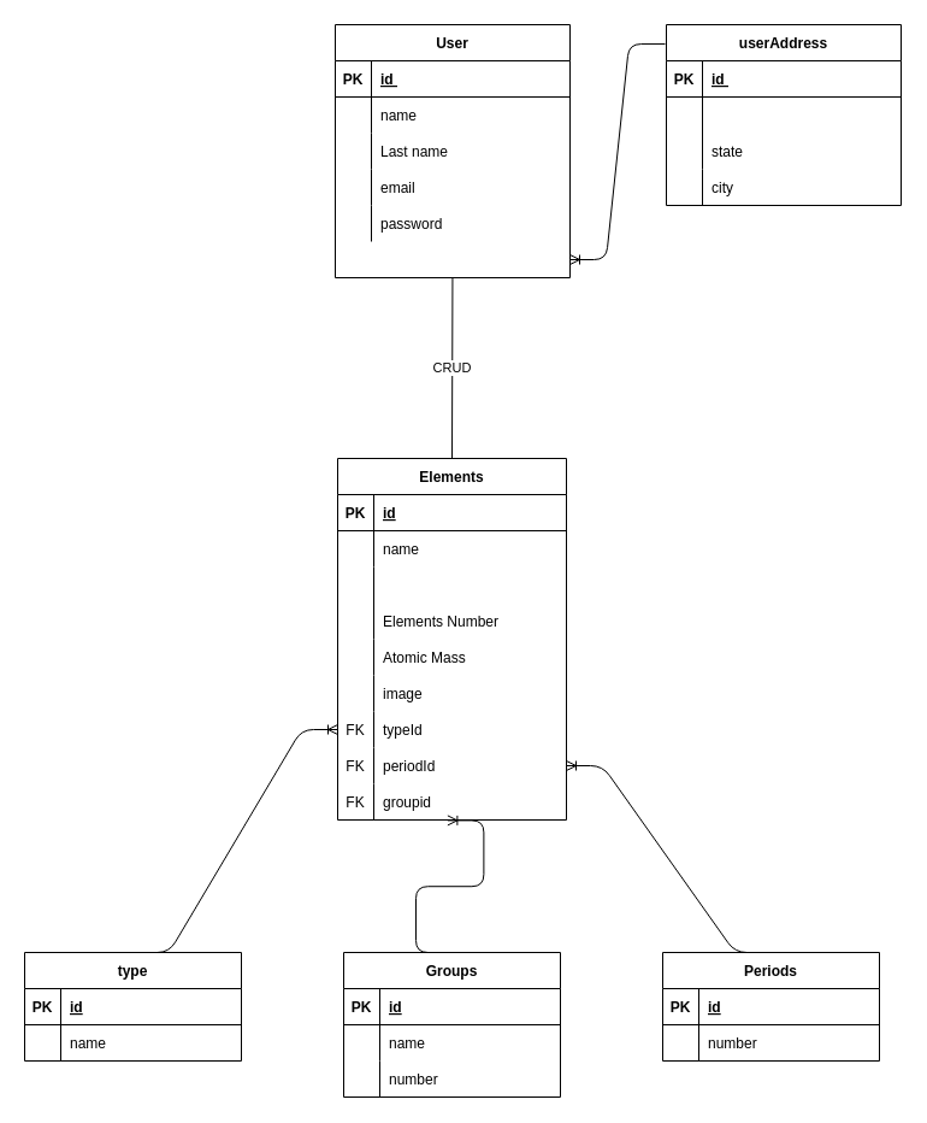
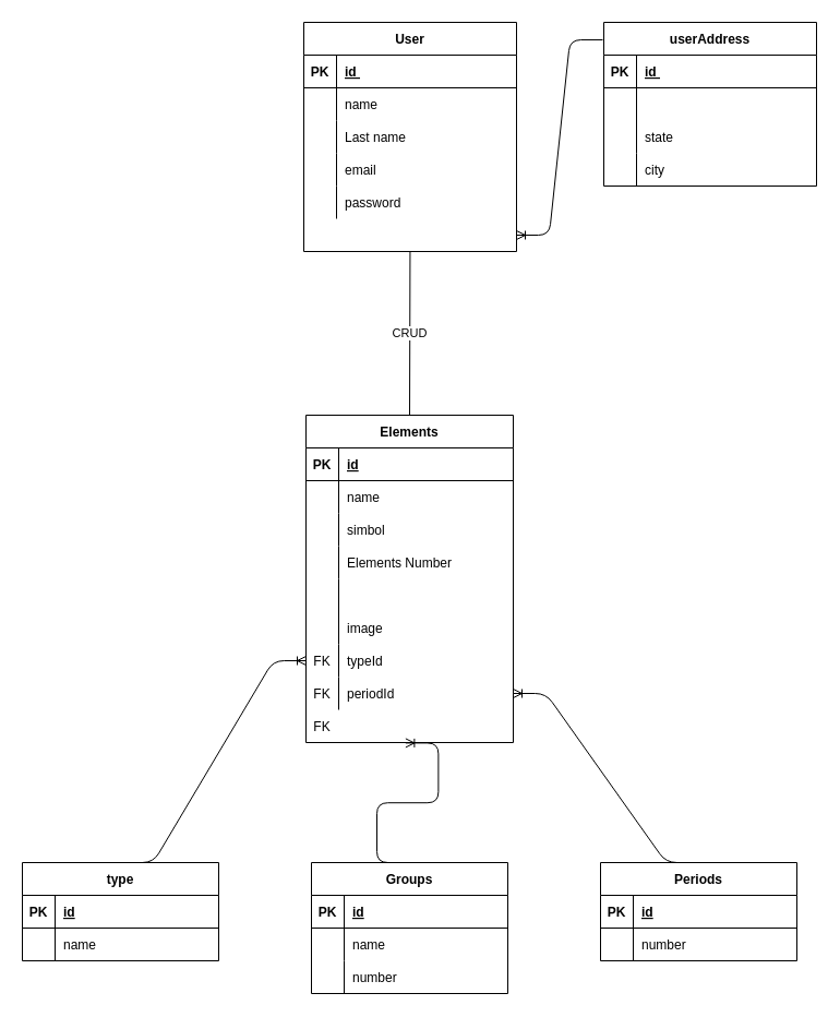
+ <mxCell id="11" value="simbol" style="shape=partialRectangle;connectable=0;fillColor=none;top=0;left=0;bottom=0;right=0;align=left;spacingLeft=6;overflow=hidden;" parent="9" vertex="1"><mxGeometry x="30" width="160" height="30" as="geometry"><mxRectangle width="160" height="30" as="alternateBounds" /></mxGeometry></mxCell>
- <mxCell id="17" value="Atomic Mass" style="shape=partialRectangle;connectable=0;fillColor=none;top=0;left=0;bottom=0;right=0;align=left;spacingLeft=6;overflow=hidden;" parent="15" vertex="1"><mxGeometry x="30" width="160" height="30" as="geometry"><mxRectangle width="160" height="30" as="alternateBounds" /></mxGeometry></mxCell>
- <mxCell id="29" value="groupid" style="shape=partialRectangle;connectable=0;fillColor=none;top=0;left=0;bottom=0;right=0;align=left;spacingLeft=6;overflow=hidden;" parent="27" vertex="1"><mxGeometry x="30" width="160" height="30" as="geometry"><mxRectangle width="160" height="30" as="alternateBounds" /></mxGeometry></mxCell>
